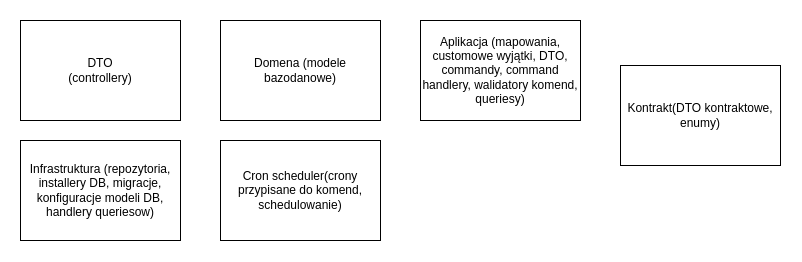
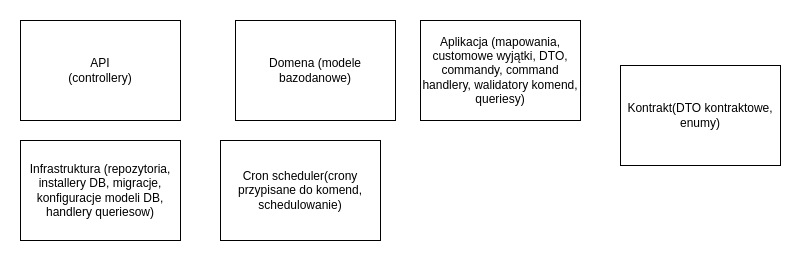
- <mxCell id="2" value="DTO&lt;br&gt;(controllery)" style="rounded=0;whiteSpace=wrap;html=1;" vertex="1" parent="1"><mxGeometry x="20" y="20" width="160" height="100" as="geometry" /></mxCell>
+ <mxCell id="2" value="API&lt;br&gt;(controllery)" style="rounded=0;whiteSpace=wrap;html=1;" vertex="1" parent="1"><mxGeometry x="20" y="20" width="160" height="100" as="geometry" /></mxCell>
- <mxCell id="5" value="Domena (modele bazodanowe)" style="rounded=0;whiteSpace=wrap;html=1;" vertex="1" parent="1"><mxGeometry x="220" y="20" width="160" height="100" as="geometry" /></mxCell>
+ <mxCell id="5" value="Domena (modele bazodanowe)" style="rounded=0;whiteSpace=wrap;html=1;" vertex="1" parent="1"><mxGeometry x="235" y="20" width="160" height="100" as="geometry" /></mxCell>
